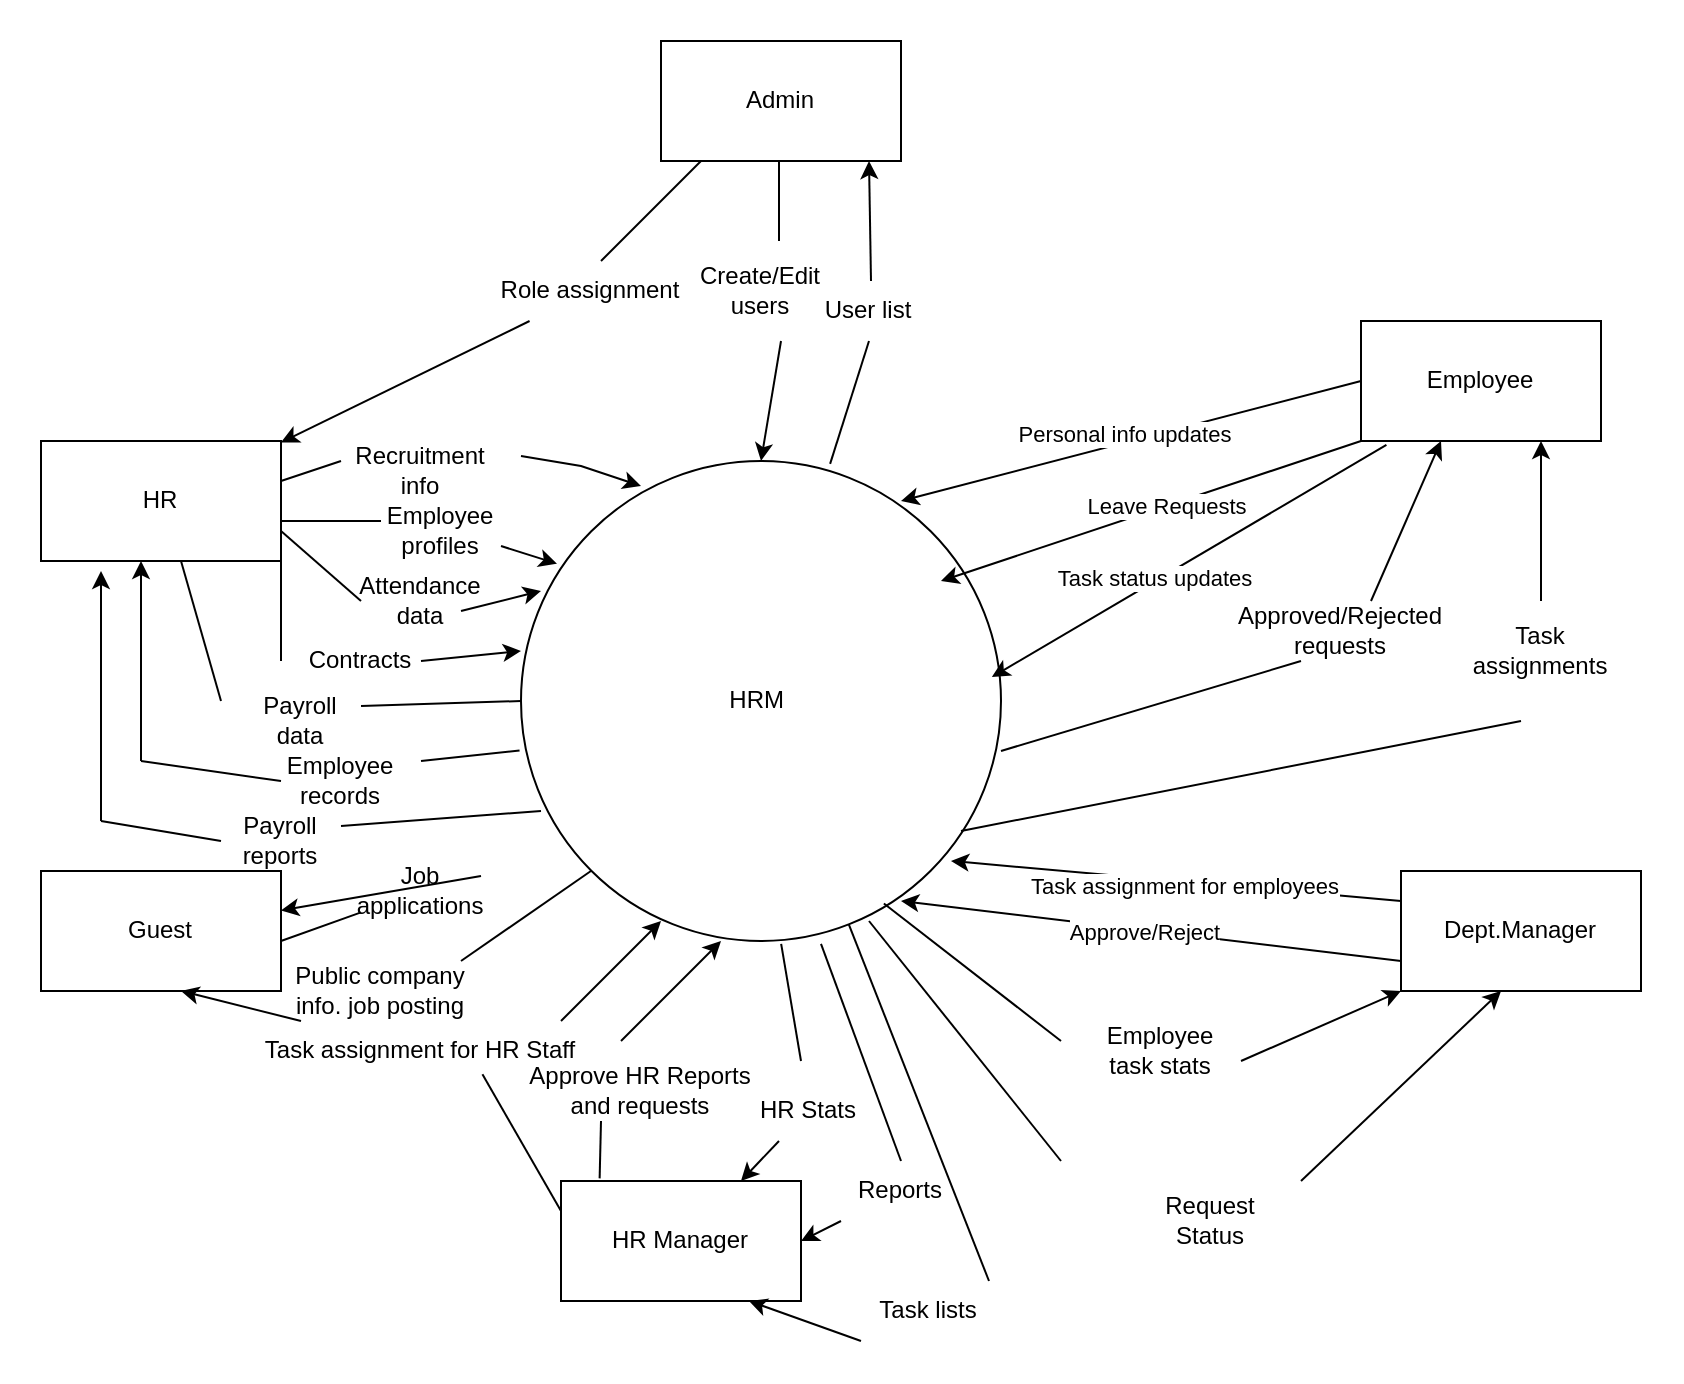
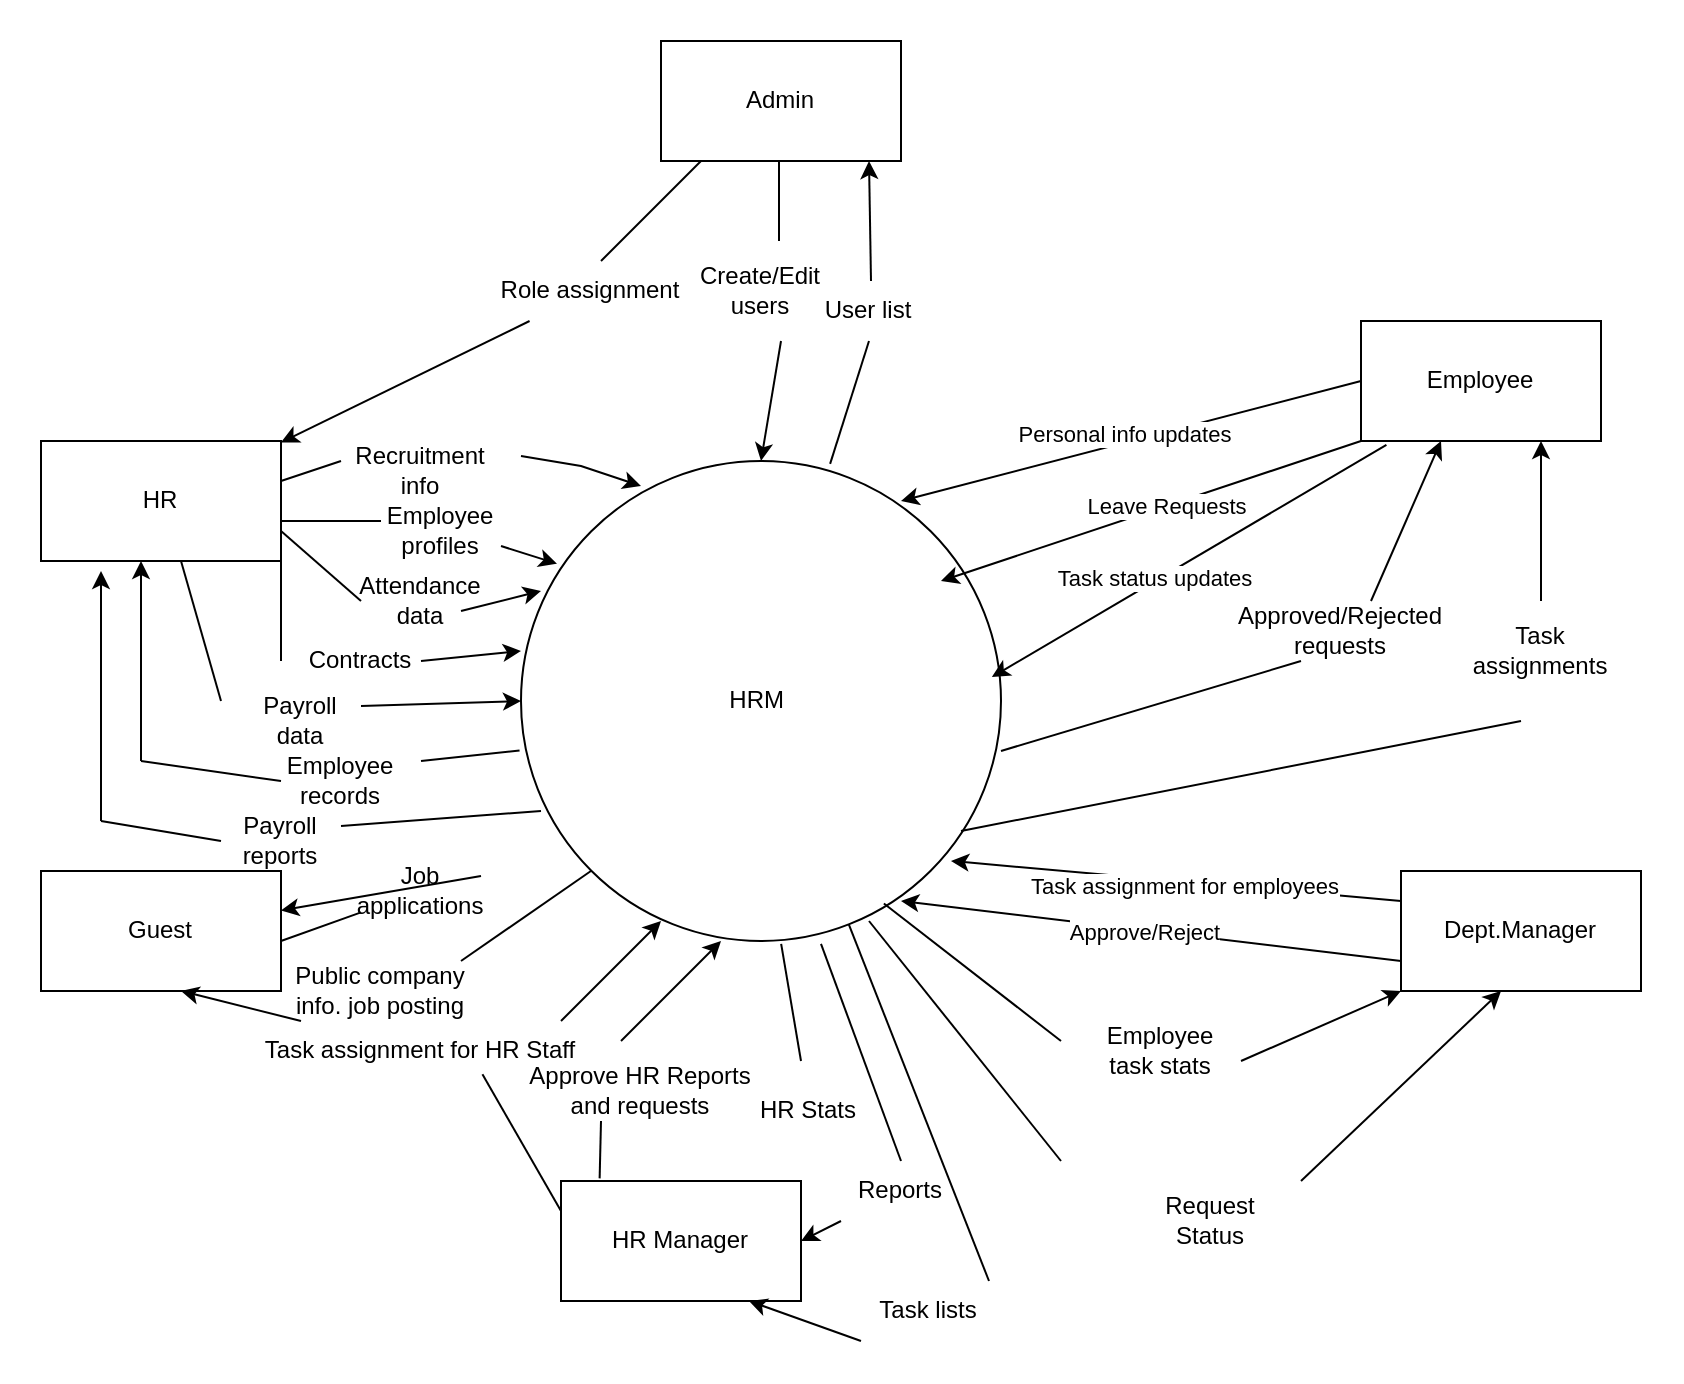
- <mxCell id="31" value="" style="endArrow=none;html=1;rounded=0;exitX=1;exitY=0.25;exitDx=0;exitDy=0;entryX=0;entryY=0.5;entryDx=0;entryDy=0;" edge="1" parent="1" source="30" target="2"><mxGeometry width="50" height="50" relative="1" as="geometry"><mxPoint x="300" y="400" as="sourcePoint" /><mxPoint x="340" y="360" as="targetPoint" /></mxGeometry></mxCell>
+ <mxCell id="31" value="" style="endArrow=classic;html=1;rounded=0;exitX=1;exitY=0.25;exitDx=0;exitDy=0;entryX=0;entryY=0.5;entryDx=0;entryDy=0;" edge="1" parent="1" source="30" target="2"><mxGeometry width="50" height="50" relative="1" as="geometry"><mxPoint x="300" y="400" as="sourcePoint" /><mxPoint x="340" y="360" as="targetPoint" /></mxGeometry></mxCell>
- <mxCell id="55" value="" style="endArrow=classic;html=1;rounded=0;entryX=0.75;entryY=0;entryDx=0;entryDy=0;exitX=0.25;exitY=1;exitDx=0;exitDy=0;" edge="1" parent="1" source="54" target="7"><mxGeometry width="50" height="50" relative="1" as="geometry"><mxPoint x="400" y="500" as="sourcePoint" /><mxPoint x="450" y="450" as="targetPoint" /></mxGeometry></mxCell>
